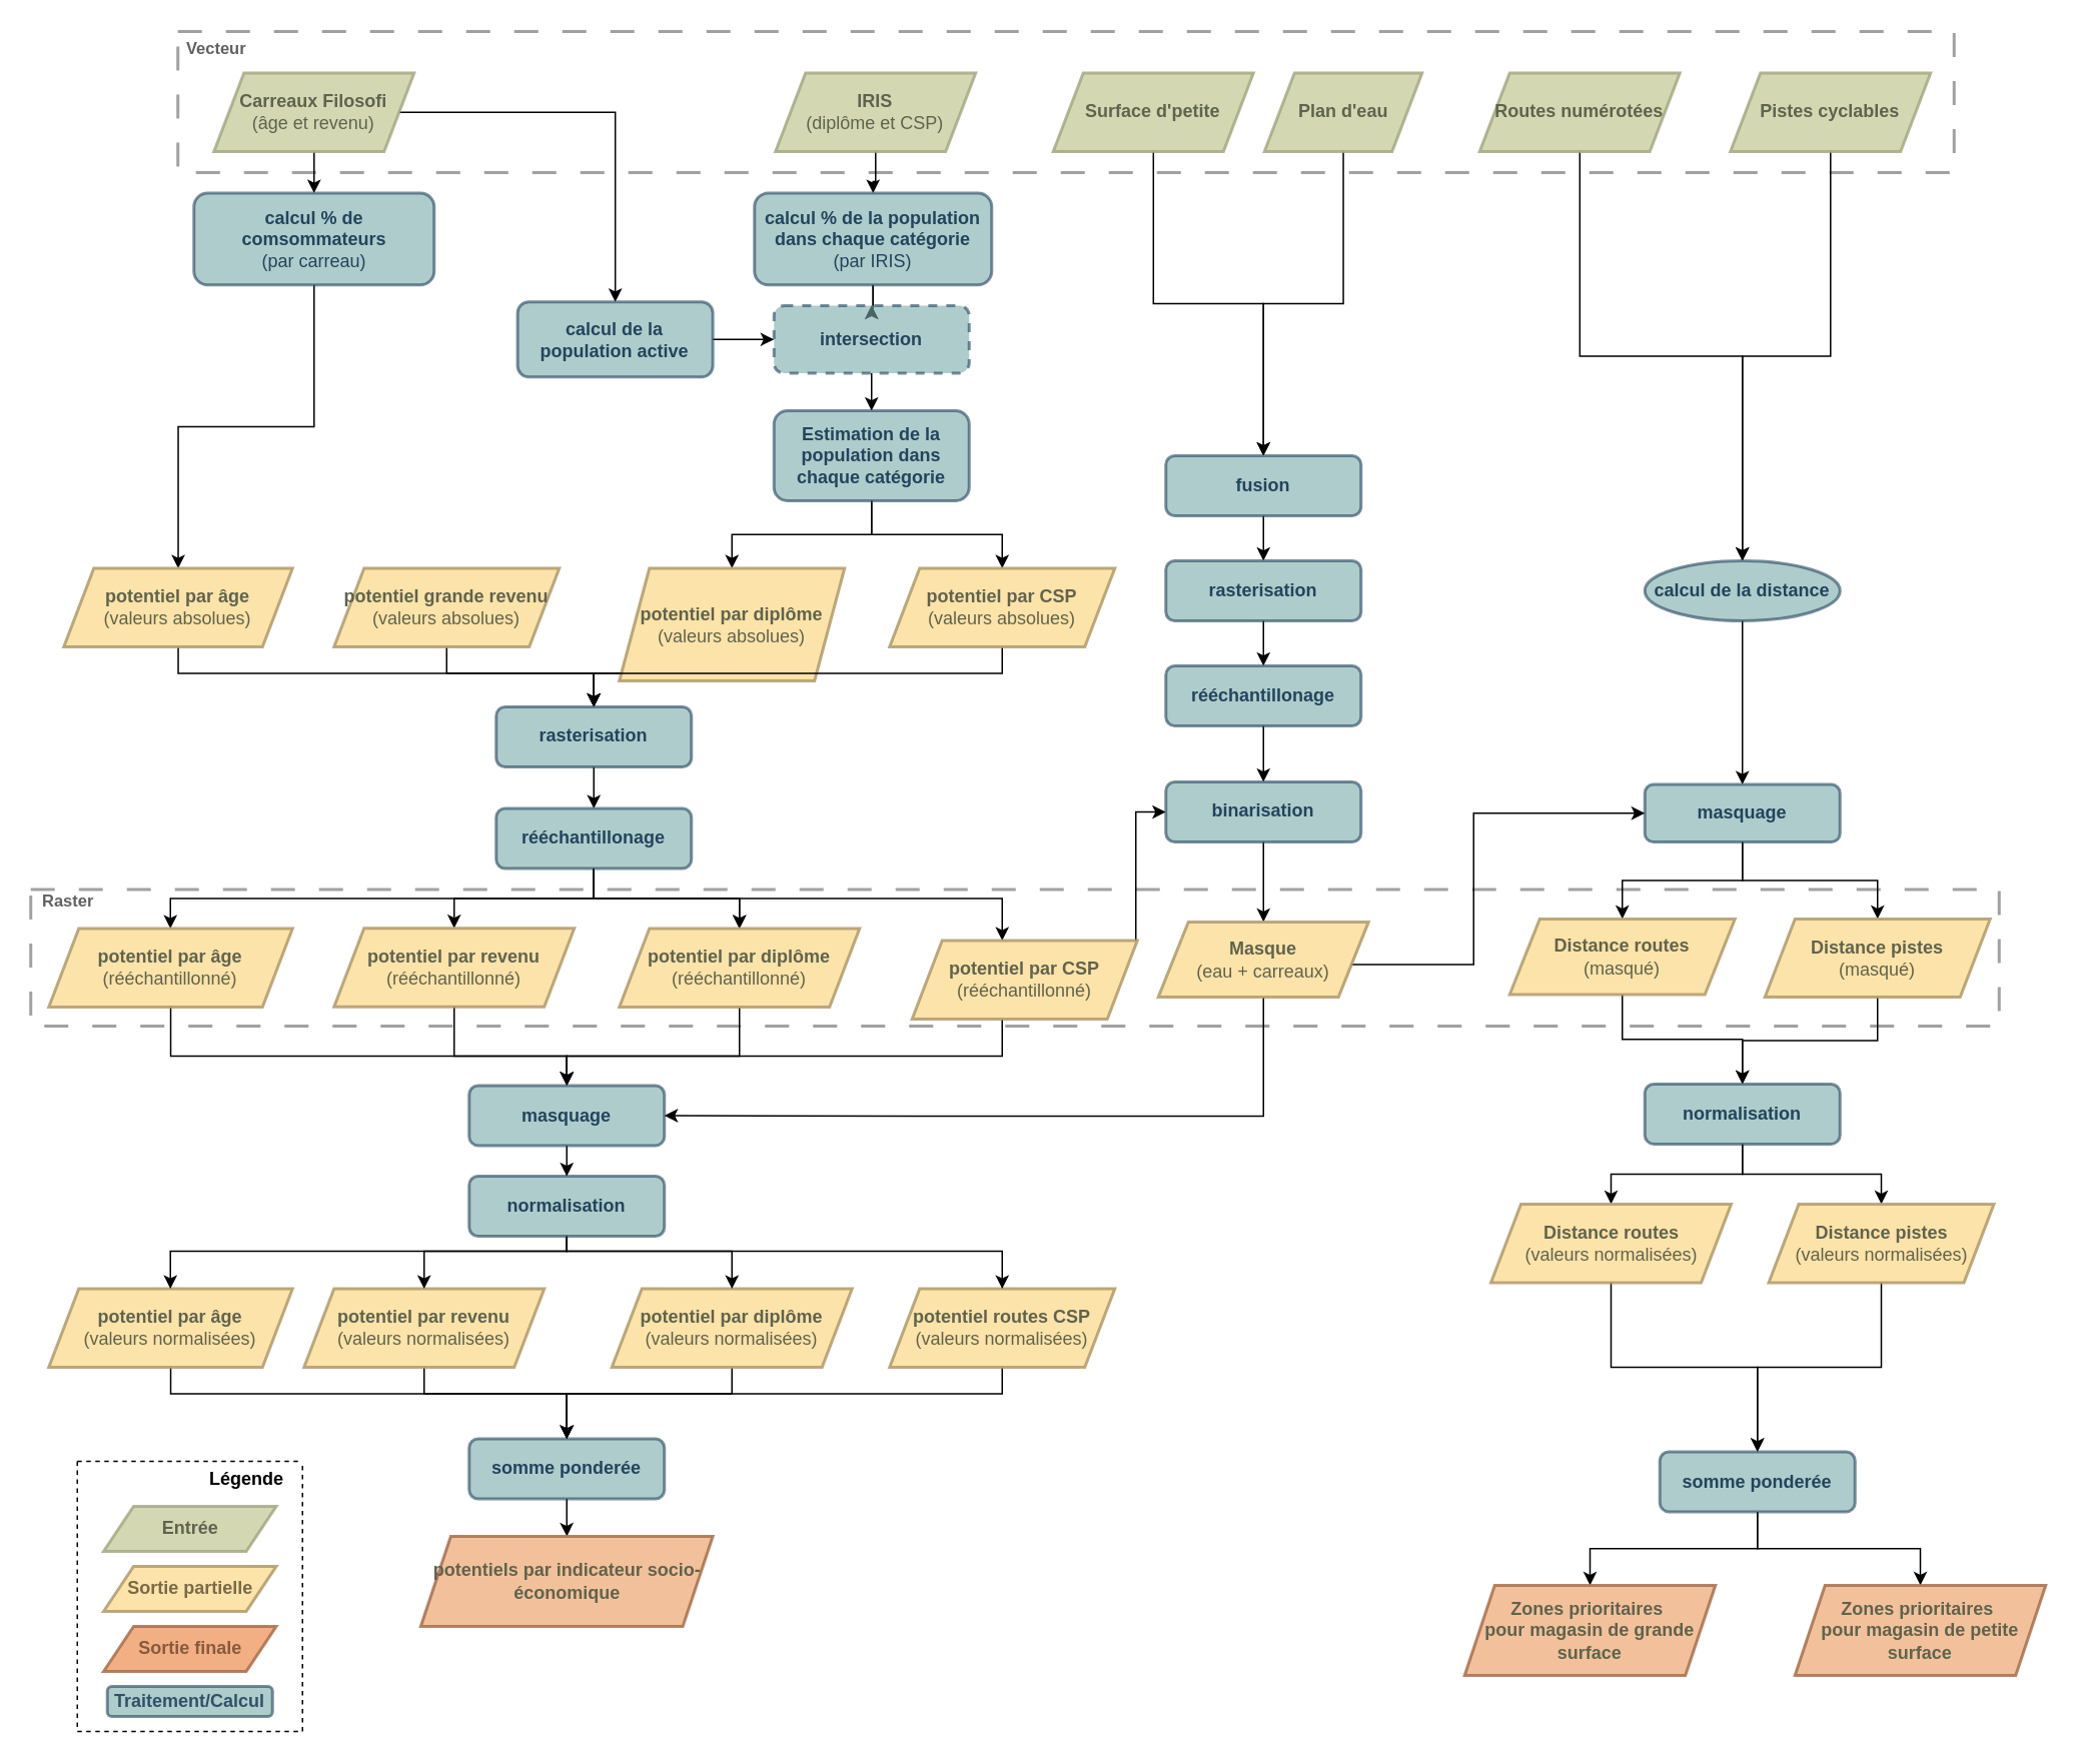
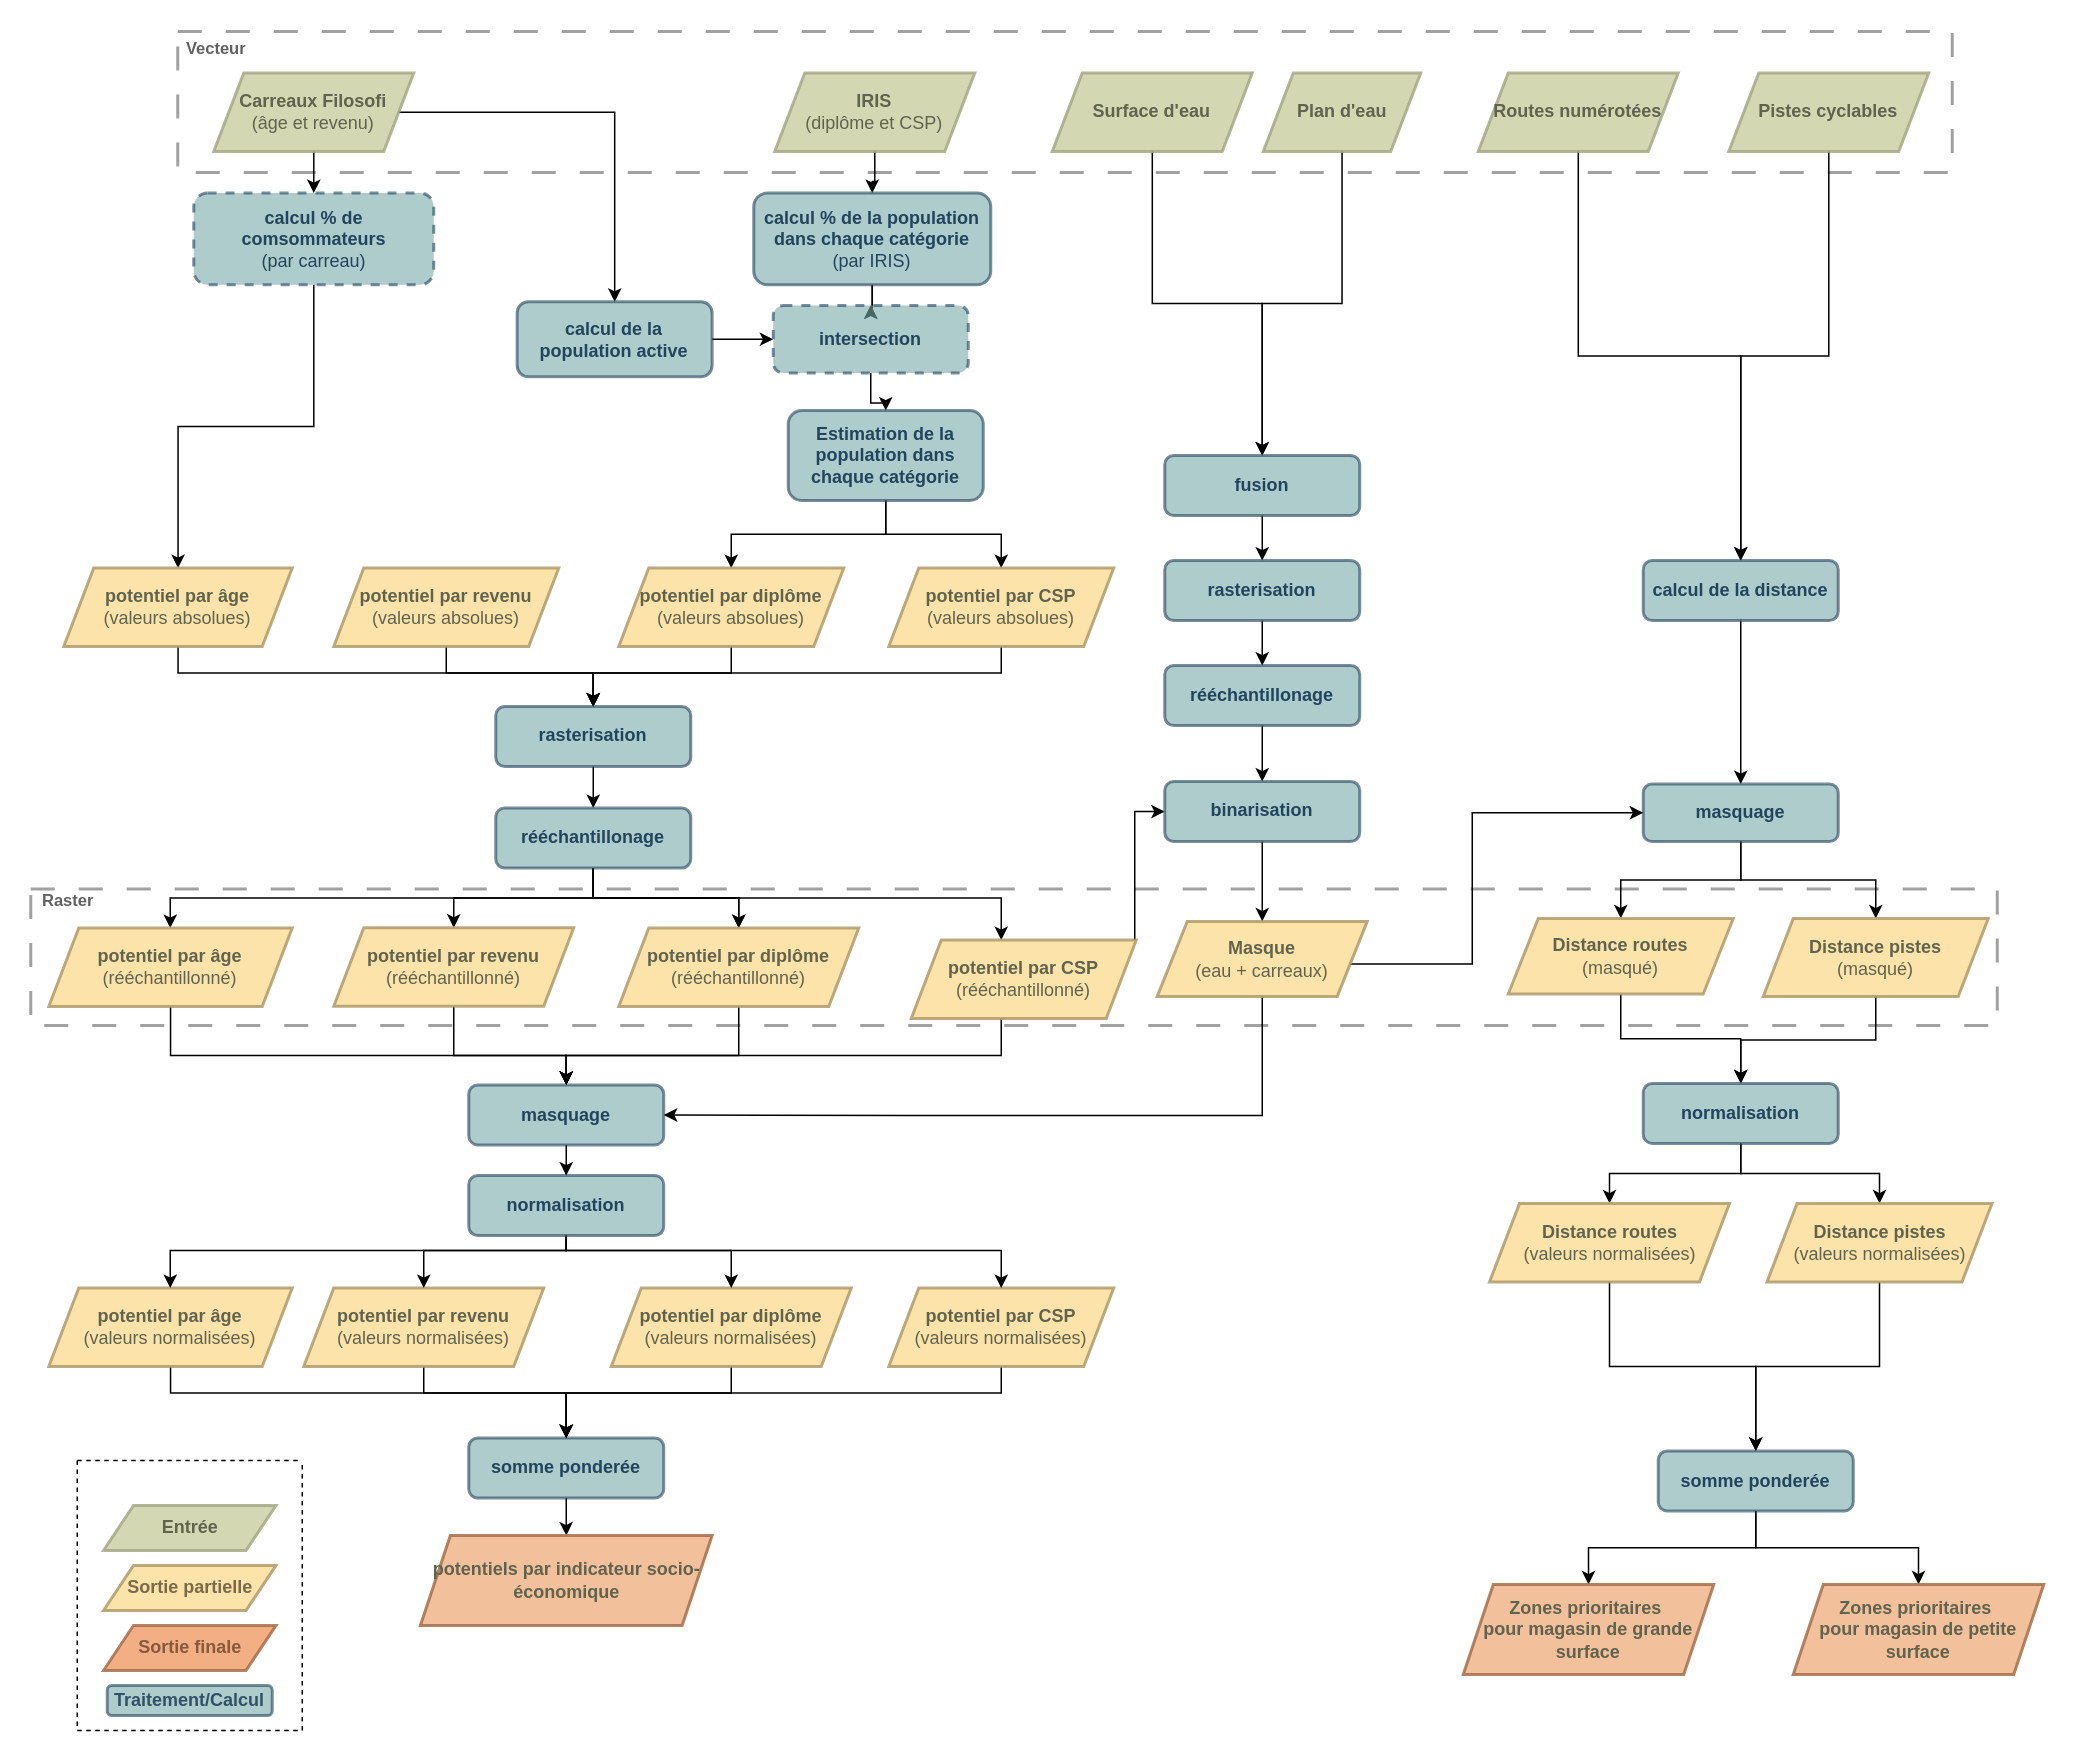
- <mxCell id="93" value="&lt;font color=&quot;#60634d&quot;&gt;Surface d'petite&lt;/font&gt;" style="shape=parallelogram;perimeter=parallelogramPerimeter;whiteSpace=wrap;html=1;fixedSize=1;fillColor=#C8CFA0;strokeColor=#A0A680;strokeWidth=2;fontStyle=1;fontColor=#99CCFF;align=center;verticalAlign=middle;fontFamily=Helvetica;fontSize=12;opacity=80;" parent="1" vertex="1"><mxGeometry x="701" y="48" width="133.333" height="52.364" as="geometry" /></mxCell>
+ <mxCell id="93" value="&lt;font color=&quot;#60634d&quot;&gt;Surface d'eau&lt;/font&gt;" style="shape=parallelogram;perimeter=parallelogramPerimeter;whiteSpace=wrap;html=1;fixedSize=1;fillColor=#C8CFA0;strokeColor=#A0A680;strokeWidth=2;fontStyle=1;fontColor=#99CCFF;align=center;verticalAlign=middle;fontFamily=Helvetica;fontSize=12;opacity=80;" parent="1" vertex="1"><mxGeometry x="701" y="48" width="133.333" height="52.364" as="geometry" /></mxCell>
- <mxCell id="10" value="&lt;font color=&quot;#23445d&quot;&gt;calcul % de comsommateurs&lt;/font&gt;&lt;div&gt;&lt;font style=&quot;font-weight: normal;&quot; color=&quot;#23445d&quot;&gt;(par carreau)&lt;/font&gt;&lt;/div&gt;" style="rounded=1;whiteSpace=wrap;html=1;fillColor=#78ABA8;strokeColor=#23445d;strokeWidth=2;fontStyle=1;fontColor=default;align=center;verticalAlign=middle;fontFamily=Helvetica;fontSize=12;opacity=60;" parent="1" vertex="1"><mxGeometry x="128.67" y="128" width="160" height="61.18" as="geometry" /></mxCell>
+ <mxCell id="10" value="&lt;font color=&quot;#23445d&quot;&gt;calcul % de comsommateurs&lt;/font&gt;&lt;div&gt;&lt;font style=&quot;font-weight: normal;&quot; color=&quot;#23445d&quot;&gt;(par carreau)&lt;/font&gt;&lt;/div&gt;" style="rounded=1;whiteSpace=wrap;html=1;fillColor=#78ABA8;strokeColor=#23445d;strokeWidth=2;fontStyle=1;fontColor=default;align=center;verticalAlign=middle;fontFamily=Helvetica;fontSize=12;opacity=60;dashed=1;" parent="1" vertex="1"><mxGeometry x="128.67" y="128" width="160" height="61.18" as="geometry" /></mxCell>
- <mxCell id="23" value="&lt;font color=&quot;#23445d&quot;&gt;Estimation de la population dans chaque catégorie&lt;/font&gt;" style="rounded=1;whiteSpace=wrap;html=1;fillColor=#78ABA8;strokeColor=#23445d;strokeWidth=2;fontStyle=1;fontColor=default;align=center;verticalAlign=middle;fontFamily=Helvetica;fontSize=12;opacity=60;" parent="1" vertex="1"><mxGeometry x="515" y="273" width="130" height="60" as="geometry" /></mxCell>
+ <mxCell id="23" value="&lt;font color=&quot;#23445d&quot;&gt;Estimation de la population dans chaque catégorie&lt;/font&gt;" style="rounded=1;whiteSpace=wrap;html=1;fillColor=#78ABA8;strokeColor=#23445d;strokeWidth=2;fontStyle=1;fontColor=default;align=center;verticalAlign=middle;fontFamily=Helvetica;fontSize=12;opacity=60;" parent="1" vertex="1"><mxGeometry x="525" y="273" width="130" height="60" as="geometry" /></mxCell>
- <mxCell id="66" value="&lt;font color=&quot;#23445d&quot;&gt;calcul de la distance&lt;/font&gt;" style="ellipse;whiteSpace=wrap;html=1;fillColor=#78ABA8;strokeColor=#23445d;strokeWidth=2;fontStyle=1;fontColor=default;align=center;verticalAlign=middle;fontFamily=Helvetica;fontSize=12;opacity=60;" parent="1" vertex="1"><mxGeometry x="1095" y="373" width="130" height="40" as="geometry" /></mxCell>
+ <mxCell id="66" value="&lt;font color=&quot;#23445d&quot;&gt;calcul de la distance&lt;/font&gt;" style="rounded=1;whiteSpace=wrap;html=1;fillColor=#78ABA8;strokeColor=#23445d;strokeWidth=2;fontStyle=1;fontColor=default;align=center;verticalAlign=middle;fontFamily=Helvetica;fontSize=12;opacity=60;" parent="1" vertex="1"><mxGeometry x="1095" y="373" width="130" height="40" as="geometry" /></mxCell>
- <mxCell id="18" value="&lt;font color=&quot;#60634d&quot;&gt;potentiel grande revenu&lt;/font&gt;&lt;div&gt;&lt;font color=&quot;#60634d&quot;&gt;&lt;span style=&quot;font-weight: 400;&quot;&gt;(valeurs absolues)&lt;/span&gt;&lt;/font&gt;&lt;/div&gt;" style="shape=parallelogram;perimeter=parallelogramPerimeter;whiteSpace=wrap;html=1;fixedSize=1;fillColor=#FCDC94;strokeColor=#AB9565;strokeWidth=2;fontStyle=1;fontColor=#AB9565;align=center;verticalAlign=middle;fontFamily=Helvetica;fontSize=12;opacity=80;" parent="1" vertex="1"><mxGeometry x="222" y="378" width="150" height="52.36" as="geometry" /></mxCell>
+ <mxCell id="18" value="&lt;font color=&quot;#60634d&quot;&gt;potentiel par revenu&lt;/font&gt;&lt;div&gt;&lt;font color=&quot;#60634d&quot;&gt;&lt;span style=&quot;font-weight: 400;&quot;&gt;(valeurs absolues)&lt;/span&gt;&lt;/font&gt;&lt;/div&gt;" style="shape=parallelogram;perimeter=parallelogramPerimeter;whiteSpace=wrap;html=1;fixedSize=1;fillColor=#FCDC94;strokeColor=#AB9565;strokeWidth=2;fontStyle=1;fontColor=#AB9565;align=center;verticalAlign=middle;fontFamily=Helvetica;fontSize=12;opacity=80;" parent="1" vertex="1"><mxGeometry x="222" y="378" width="150" height="52.36" as="geometry" /></mxCell>
- <mxCell id="25" value="&lt;font color=&quot;#60634d&quot;&gt;potentiel par diplôme&lt;/font&gt;&lt;div&gt;&lt;font color=&quot;#60634d&quot;&gt;&lt;span style=&quot;font-weight: 400;&quot;&gt;(valeurs absolues)&lt;/span&gt;&lt;/font&gt;&lt;/div&gt;" style="shape=parallelogram;perimeter=parallelogramPerimeter;whiteSpace=wrap;html=1;fixedSize=1;fillColor=#FCDC94;strokeColor=#AB9565;strokeWidth=2;fontStyle=1;fontColor=#AB9565;align=center;verticalAlign=middle;fontFamily=Helvetica;fontSize=12;opacity=80;" parent="1" vertex="1"><mxGeometry x="412" y="378" width="150" height="75" as="geometry" /></mxCell>
+ <mxCell id="25" value="&lt;font color=&quot;#60634d&quot;&gt;potentiel par diplôme&lt;/font&gt;&lt;div&gt;&lt;font color=&quot;#60634d&quot;&gt;&lt;span style=&quot;font-weight: 400;&quot;&gt;(valeurs absolues)&lt;/span&gt;&lt;/font&gt;&lt;/div&gt;" style="shape=parallelogram;perimeter=parallelogramPerimeter;whiteSpace=wrap;html=1;fixedSize=1;fillColor=#FCDC94;strokeColor=#AB9565;strokeWidth=2;fontStyle=1;fontColor=#AB9565;align=center;verticalAlign=middle;fontFamily=Helvetica;fontSize=12;opacity=80;" parent="1" vertex="1"><mxGeometry x="412" y="378" width="150" height="52.36" as="geometry" /></mxCell>
- <mxCell id="57" value="&lt;font color=&quot;#60634d&quot;&gt;potentiel routes CSP&lt;/font&gt;&lt;div&gt;&lt;span style=&quot;color: rgb(96, 99, 77); font-weight: 400;&quot;&gt;(valeurs normalisées)&lt;/span&gt;&lt;/div&gt;" style="shape=parallelogram;perimeter=parallelogramPerimeter;whiteSpace=wrap;html=1;fixedSize=1;fillColor=#FCDC94;strokeColor=#AB9565;strokeWidth=2;fontStyle=1;fontColor=#AB9565;align=center;verticalAlign=middle;fontFamily=Helvetica;fontSize=12;opacity=80;" parent="1" vertex="1"><mxGeometry x="592" y="858" width="150" height="52.36" as="geometry" /></mxCell>
+ <mxCell id="57" value="&lt;font color=&quot;#60634d&quot;&gt;potentiel par CSP&lt;/font&gt;&lt;div&gt;&lt;span style=&quot;color: rgb(96, 99, 77); font-weight: 400;&quot;&gt;(valeurs normalisées)&lt;/span&gt;&lt;/div&gt;" style="shape=parallelogram;perimeter=parallelogramPerimeter;whiteSpace=wrap;html=1;fixedSize=1;fillColor=#FCDC94;strokeColor=#AB9565;strokeWidth=2;fontStyle=1;fontColor=#AB9565;align=center;verticalAlign=middle;fontFamily=Helvetica;fontSize=12;opacity=80;" parent="1" vertex="1"><mxGeometry x="592" y="858" width="150" height="52.36" as="geometry" /></mxCell>
- <mxCell id="87" value="&lt;font size=&quot;1&quot; style=&quot;&quot;&gt;&lt;b style=&quot;font-size: 12px;&quot;&gt;Légende&lt;/b&gt;&lt;/font&gt;" style="text;html=1;strokeColor=none;fillColor=none;align=center;verticalAlign=middle;whiteSpace=wrap;rounded=0;fontSize=11;" parent="86" vertex="1"><mxGeometry x="83" y="2" width="60" height="20" as="geometry" /></mxCell>
